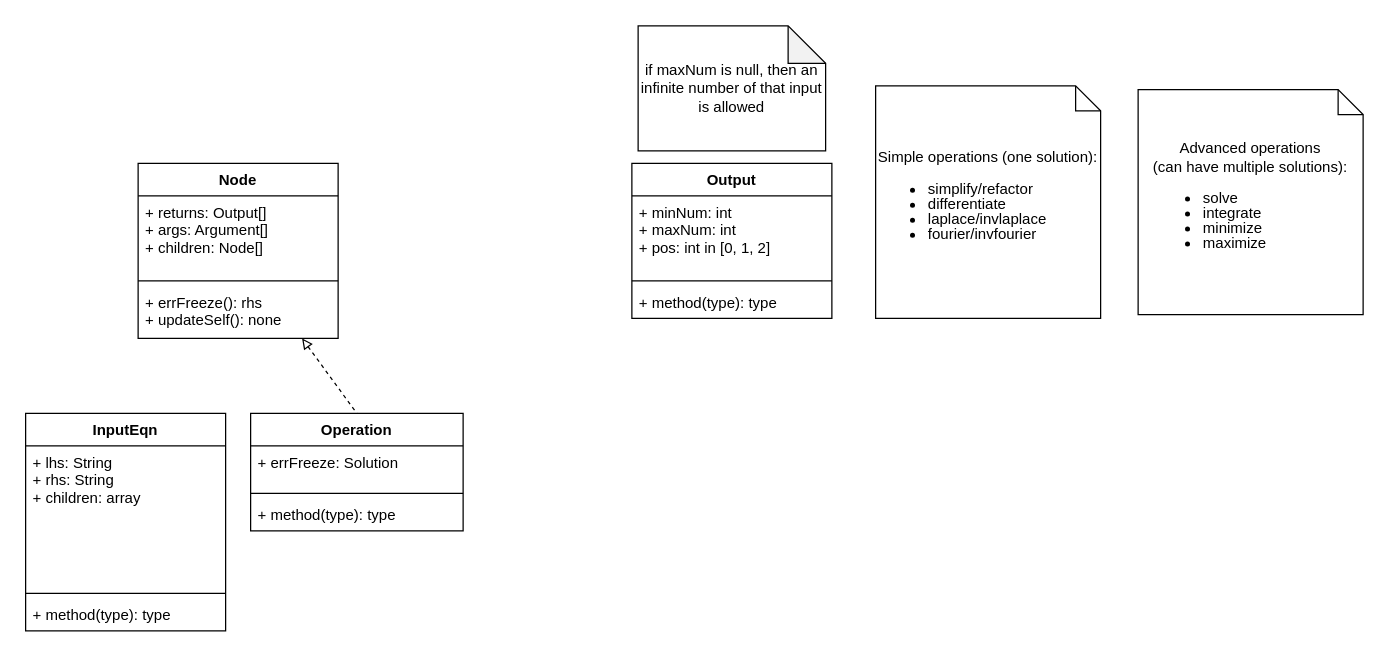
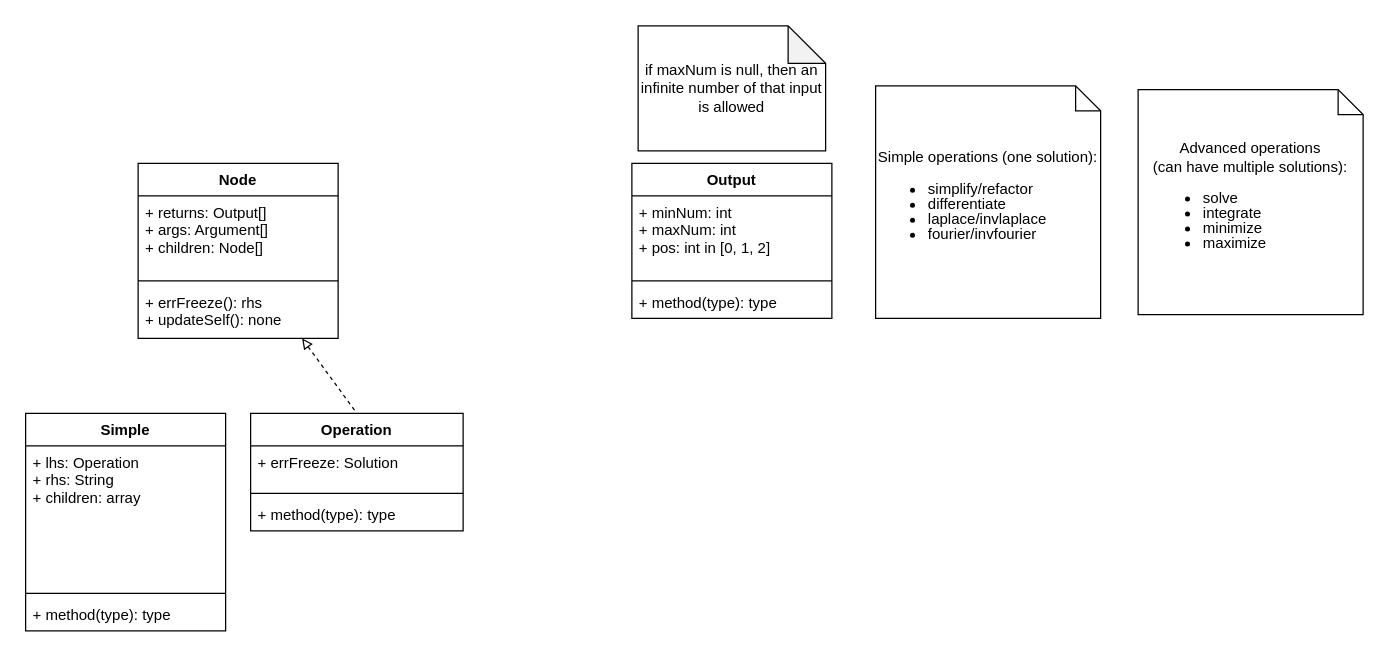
- <mxCell id="7" value="InputEqn" style="swimlane;fontStyle=1;align=center;verticalAlign=top;childLayout=stackLayout;horizontal=1;startSize=26;horizontalStack=0;resizeParent=1;resizeParentMax=0;resizeLast=0;collapsible=1;marginBottom=0;" vertex="1" parent="1"><mxGeometry x="20" y="330" width="160" height="174" as="geometry" /></mxCell>
+ <mxCell id="7" value="Simple" style="swimlane;fontStyle=1;align=center;verticalAlign=top;childLayout=stackLayout;horizontal=1;startSize=26;horizontalStack=0;resizeParent=1;resizeParentMax=0;resizeLast=0;collapsible=1;marginBottom=0;" vertex="1" parent="1"><mxGeometry x="20" y="330" width="160" height="174" as="geometry" /></mxCell>
- <mxCell id="8" value="+ lhs: String&#10;+ rhs: String&#10;+ children: array" style="text;strokeColor=none;fillColor=none;align=left;verticalAlign=top;spacingLeft=4;spacingRight=4;overflow=hidden;rotatable=0;points=[[0,0.5],[1,0.5]];portConstraint=eastwest;" vertex="1" parent="7"><mxGeometry y="26" width="160" height="114" as="geometry" /></mxCell>
+ <mxCell id="8" value="+ lhs: Operation&#10;+ rhs: String&#10;+ children: array" style="text;strokeColor=none;fillColor=none;align=left;verticalAlign=top;spacingLeft=4;spacingRight=4;overflow=hidden;rotatable=0;points=[[0,0.5],[1,0.5]];portConstraint=eastwest;" vertex="1" parent="7"><mxGeometry y="26" width="160" height="114" as="geometry" /></mxCell>
